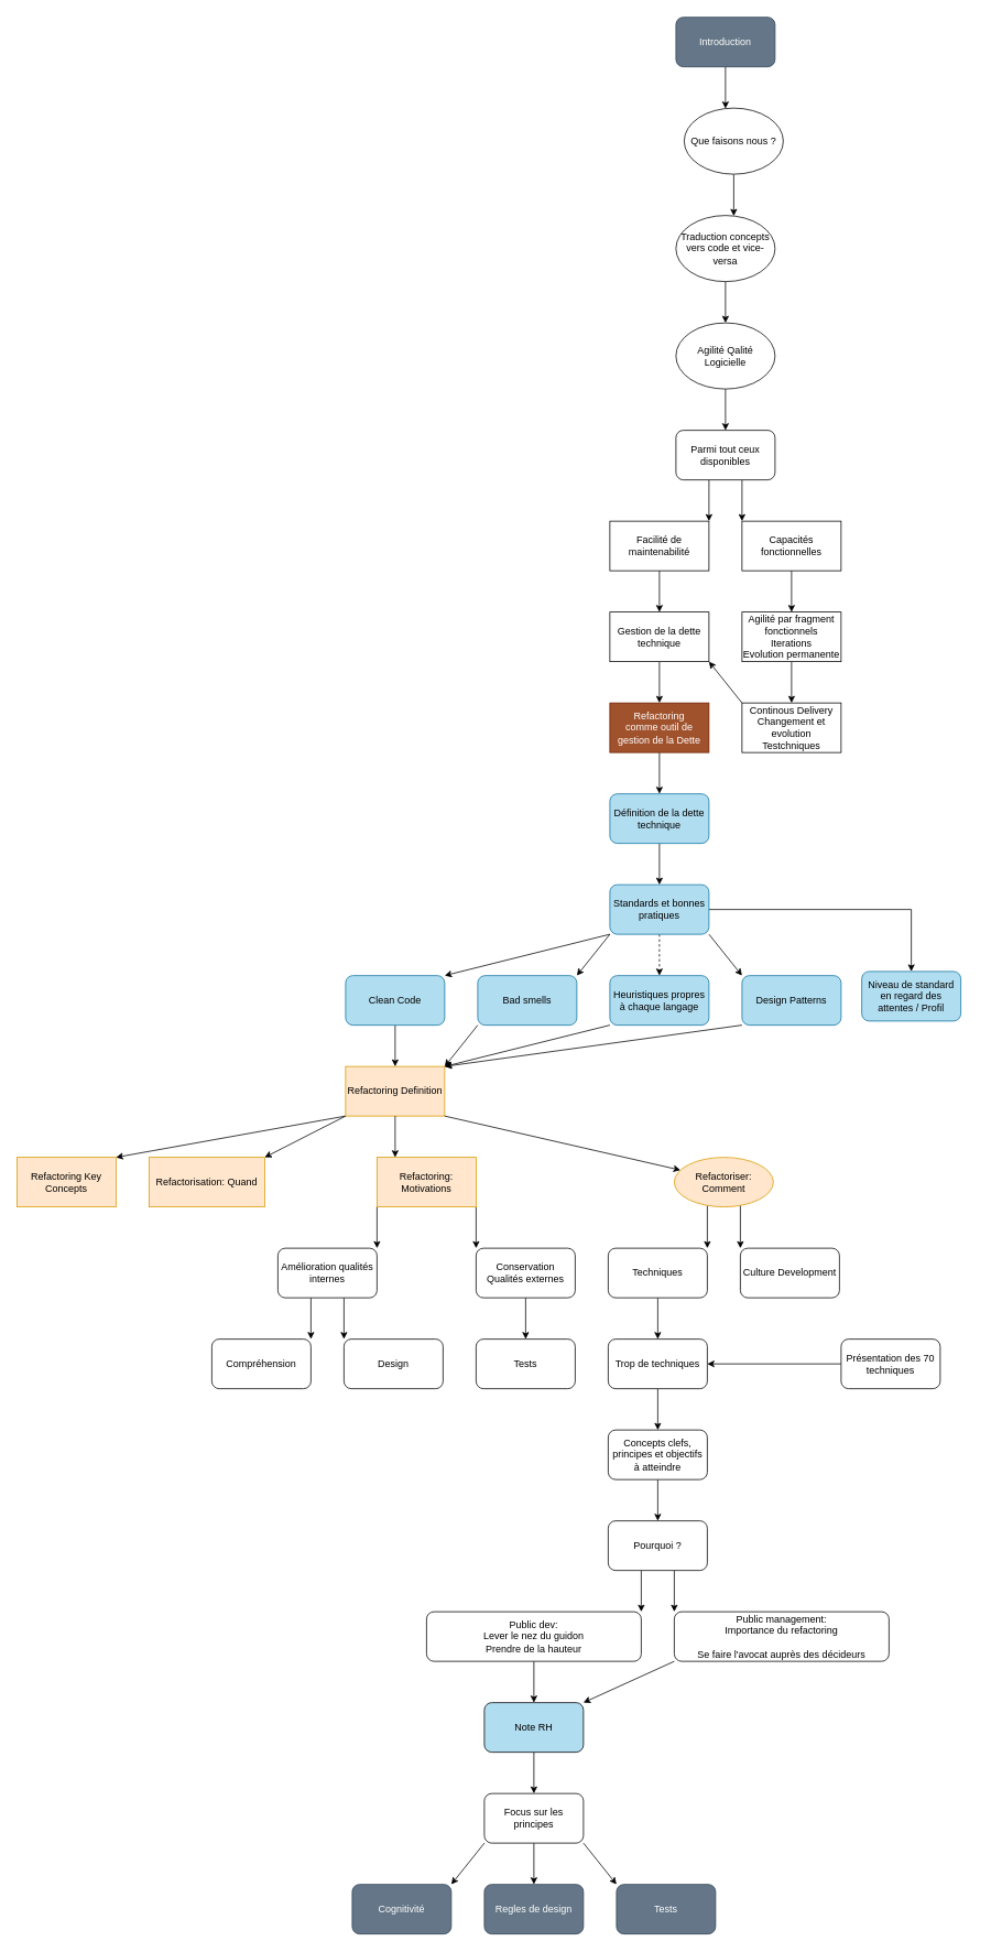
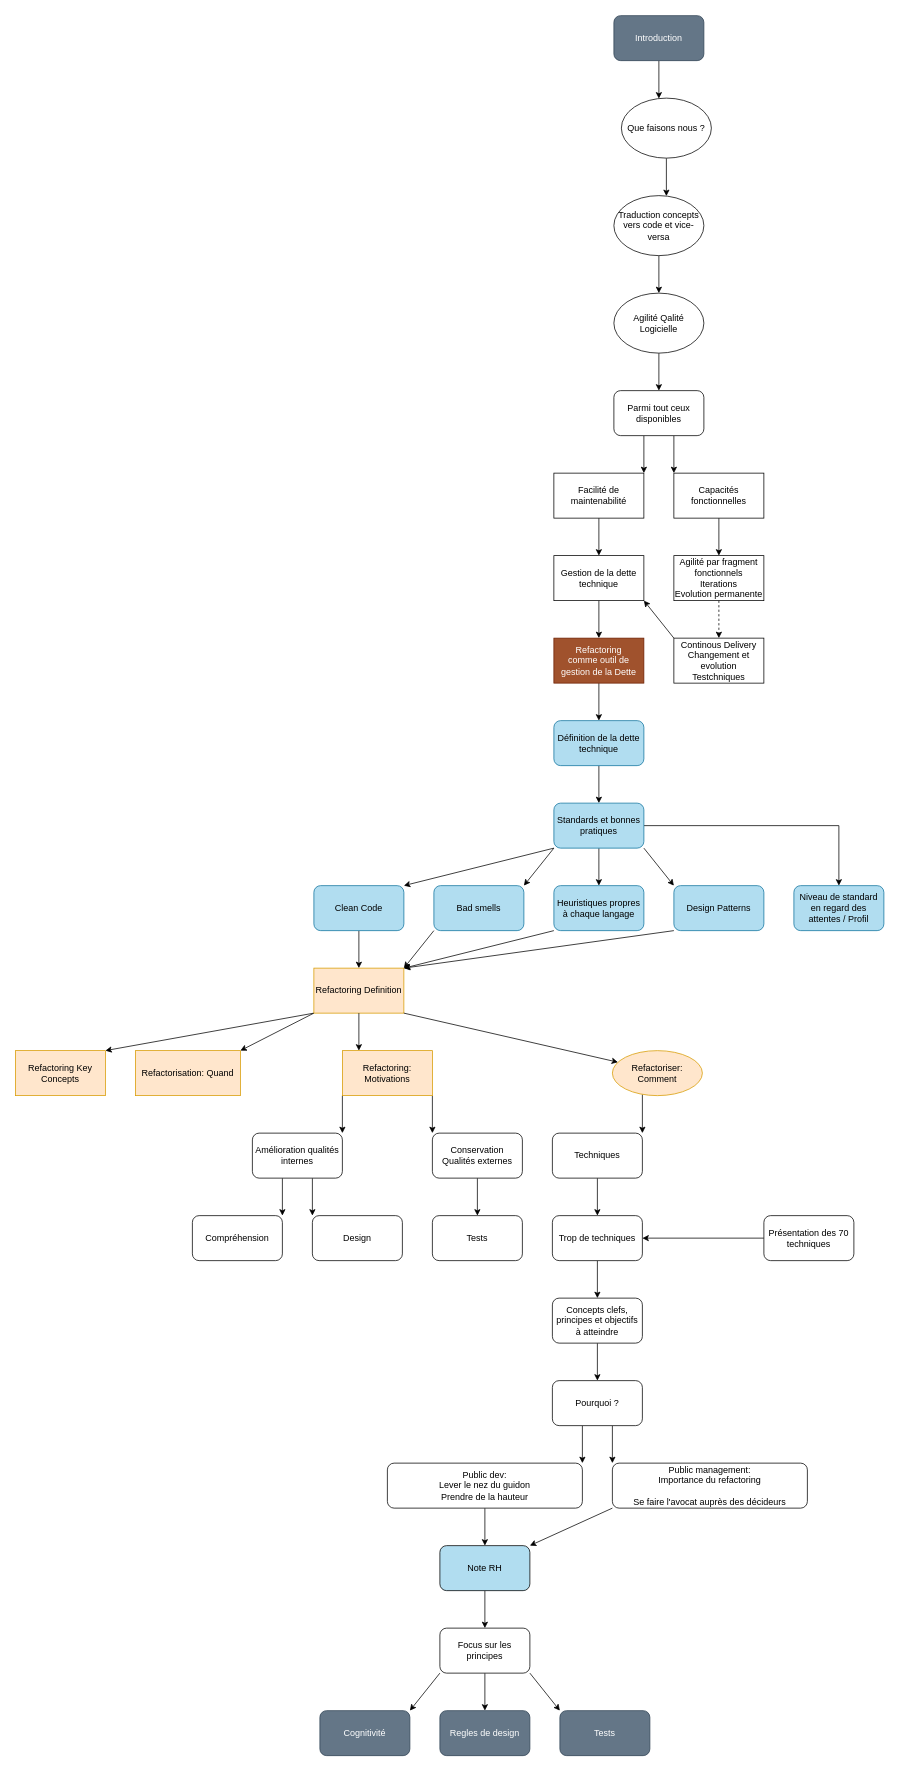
- <mxCell id="11" value="" style="edgeStyle=orthogonalEdgeStyle;rounded=0;orthogonalLoop=1;jettySize=auto;html=1;noEdgeStyle=1;orthogonal=1;" parent="1" source="12" target="14" edge="1"><mxGeometry relative="1" as="geometry" /></mxCell>
+ <mxCell id="11" value="" style="edgeStyle=orthogonalEdgeStyle;rounded=0;orthogonalLoop=1;jettySize=auto;html=1;noEdgeStyle=1;orthogonal=1;dashed=1;" parent="1" source="12" target="14" edge="1"><mxGeometry relative="1" as="geometry" /></mxCell>
- <mxCell id="71" value="" style="edgeStyle=orthogonalEdgeStyle;rounded=0;orthogonalLoop=1;jettySize=auto;html=1;noEdgeStyle=1;orthogonal=1;dashed=1;" parent="1" source="74" target="80" edge="1"><mxGeometry relative="1" as="geometry" /></mxCell>
+ <mxCell id="71" value="" style="edgeStyle=orthogonalEdgeStyle;rounded=0;orthogonalLoop=1;jettySize=auto;html=1;noEdgeStyle=1;orthogonal=1;" parent="1" source="74" target="80" edge="1"><mxGeometry relative="1" as="geometry" /></mxCell>
- <mxCell id="87" value="Niveau de standard en regard des attentes / Profil" style="whiteSpace=wrap;html=1;rounded=1;fillColor=#b1ddf0;strokeColor=#10739e;" parent="1" vertex="1"><mxGeometry x="1043" y="1175" width="120" height="60" as="geometry" /></mxCell>
+ <mxCell id="87" value="Niveau de standard en regard des attentes / Profil" style="whiteSpace=wrap;html=1;rounded=1;fillColor=#b1ddf0;strokeColor=#10739e;" parent="1" vertex="1"><mxGeometry x="1058" y="1180" width="120" height="60" as="geometry" /></mxCell>
- <mxCell id="40" value="" style="edgeStyle=orthogonalEdgeStyle;rounded=0;orthogonalLoop=1;jettySize=auto;html=1;noEdgeStyle=1;orthogonal=1;" parent="1" source="41" target="44" edge="1"><mxGeometry relative="1" as="geometry" /></mxCell>
- <mxCell id="44" value="Culture Development" style="rounded=1;whiteSpace=wrap;html=1;" parent="1" vertex="1"><mxGeometry x="896" y="1510" width="120" height="60" as="geometry" /></mxCell>
